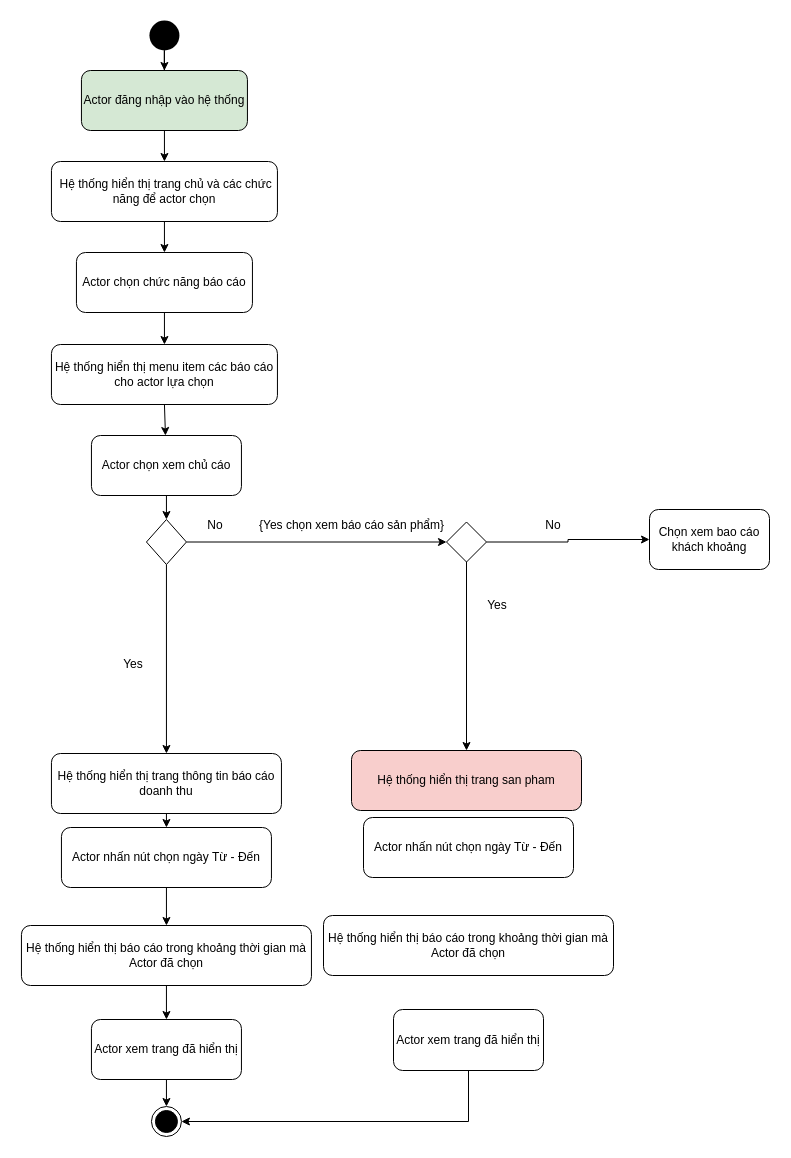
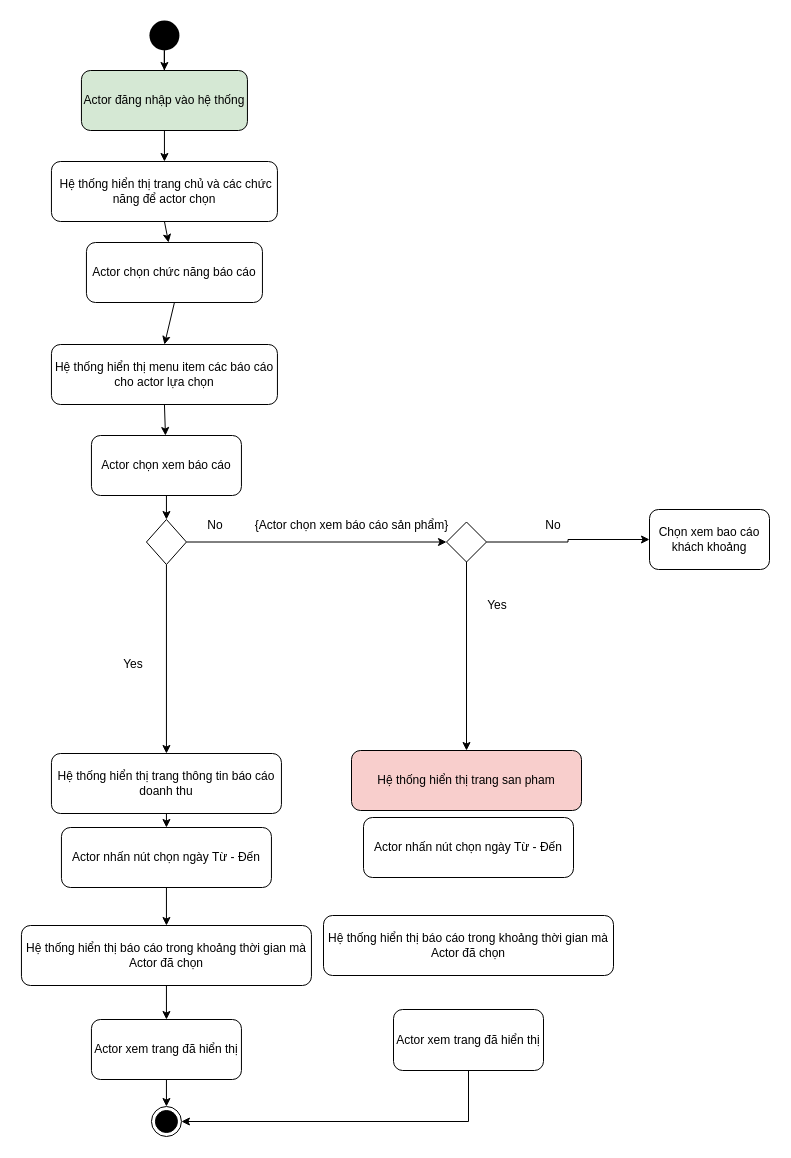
- <mxCell id="7" value="Actor chọn chức năng báo cáo" style="rounded=1;whiteSpace=wrap;html=1;" parent="1" vertex="1"><mxGeometry x="75.94" y="252" width="176" height="60" as="geometry" /></mxCell>
+ <mxCell id="7" value="Actor chọn chức năng báo cáo" style="rounded=1;whiteSpace=wrap;html=1;" parent="1" vertex="1"><mxGeometry x="85.94" y="242" width="176" height="60" as="geometry" /></mxCell>
- <mxCell id="9" value="Actor chọn xem chủ cáo" style="rounded=1;whiteSpace=wrap;html=1;" parent="1" vertex="1"><mxGeometry x="90.94" y="435" width="150" height="60" as="geometry" /></mxCell>
+ <mxCell id="9" value="Actor chọn xem báo cáo" style="rounded=1;whiteSpace=wrap;html=1;" parent="1" vertex="1"><mxGeometry x="90.94" y="435" width="150" height="60" as="geometry" /></mxCell>
- <mxCell id="25" value="{Yes chọn xem báo cáo sản phẩm}" style="text;html=1;strokeColor=none;fillColor=none;align=center;verticalAlign=middle;whiteSpace=wrap;rounded=0;" parent="1" vertex="1"><mxGeometry x="246.94" y="515" width="209" height="20" as="geometry" /></mxCell>
+ <mxCell id="25" value="{Actor chọn xem báo cáo sản phẩm}" style="text;html=1;strokeColor=none;fillColor=none;align=center;verticalAlign=middle;whiteSpace=wrap;rounded=0;" parent="1" vertex="1"><mxGeometry x="246.94" y="515" width="209" height="20" as="geometry" /></mxCell>
